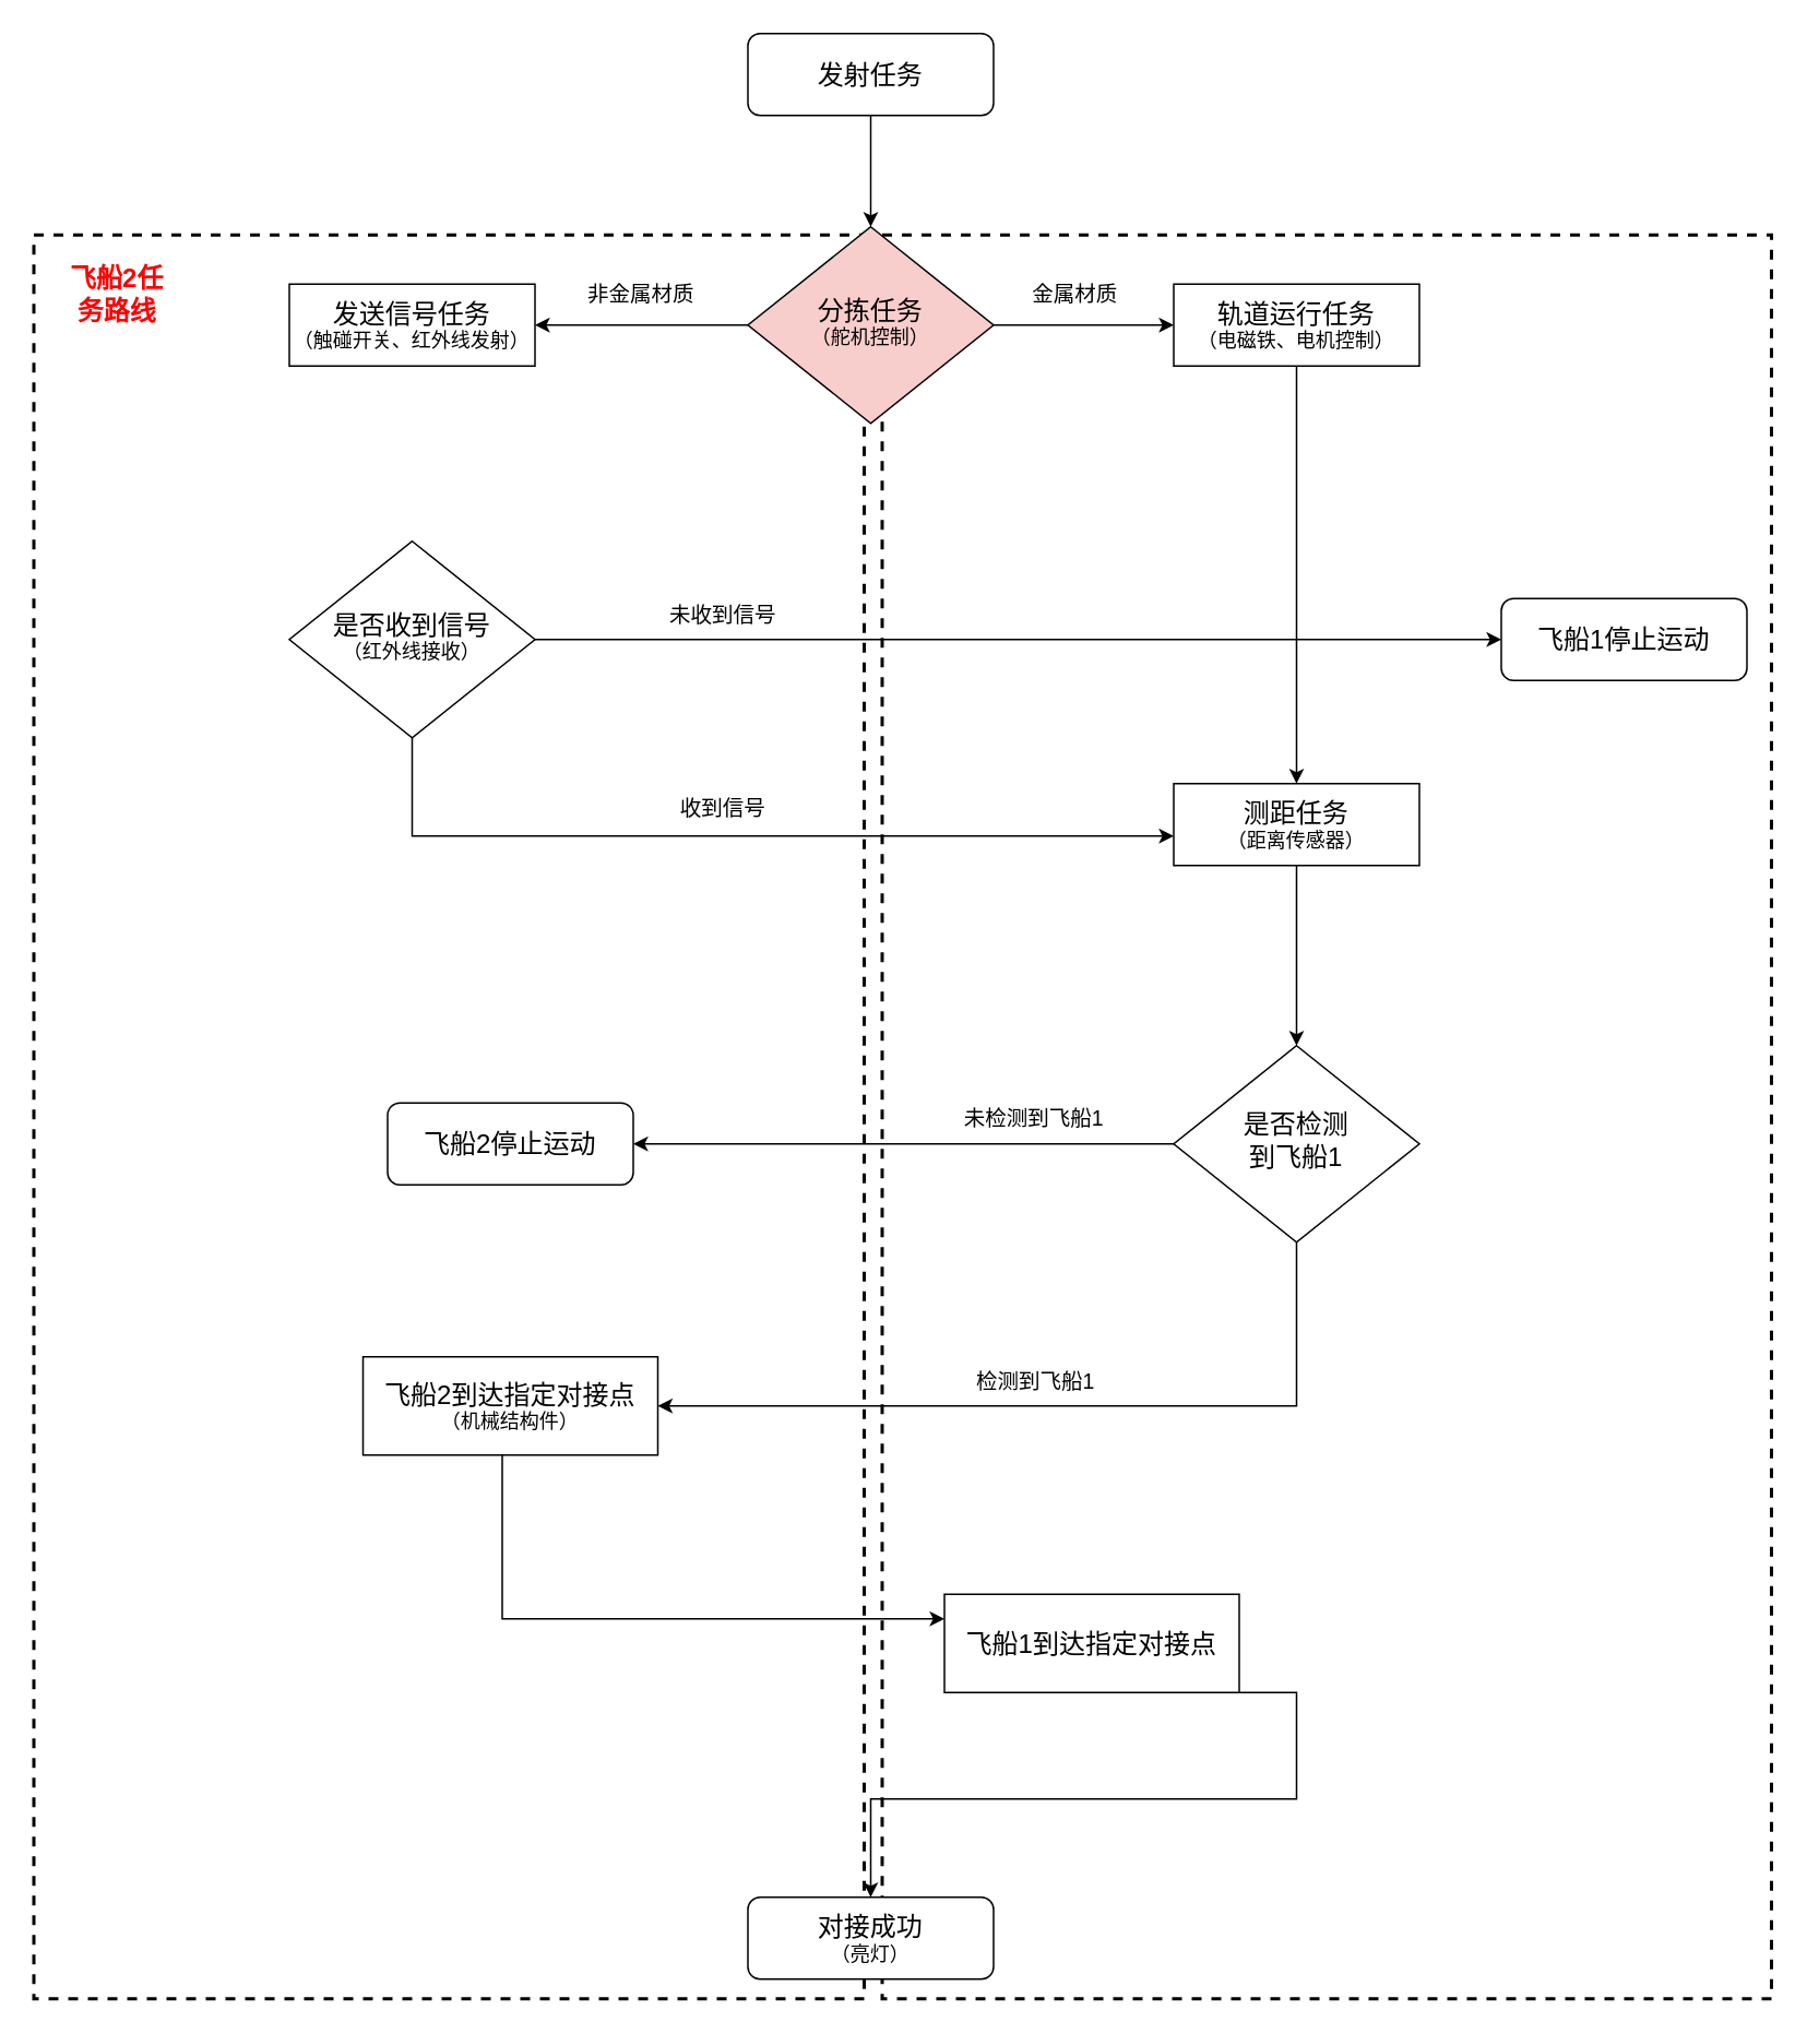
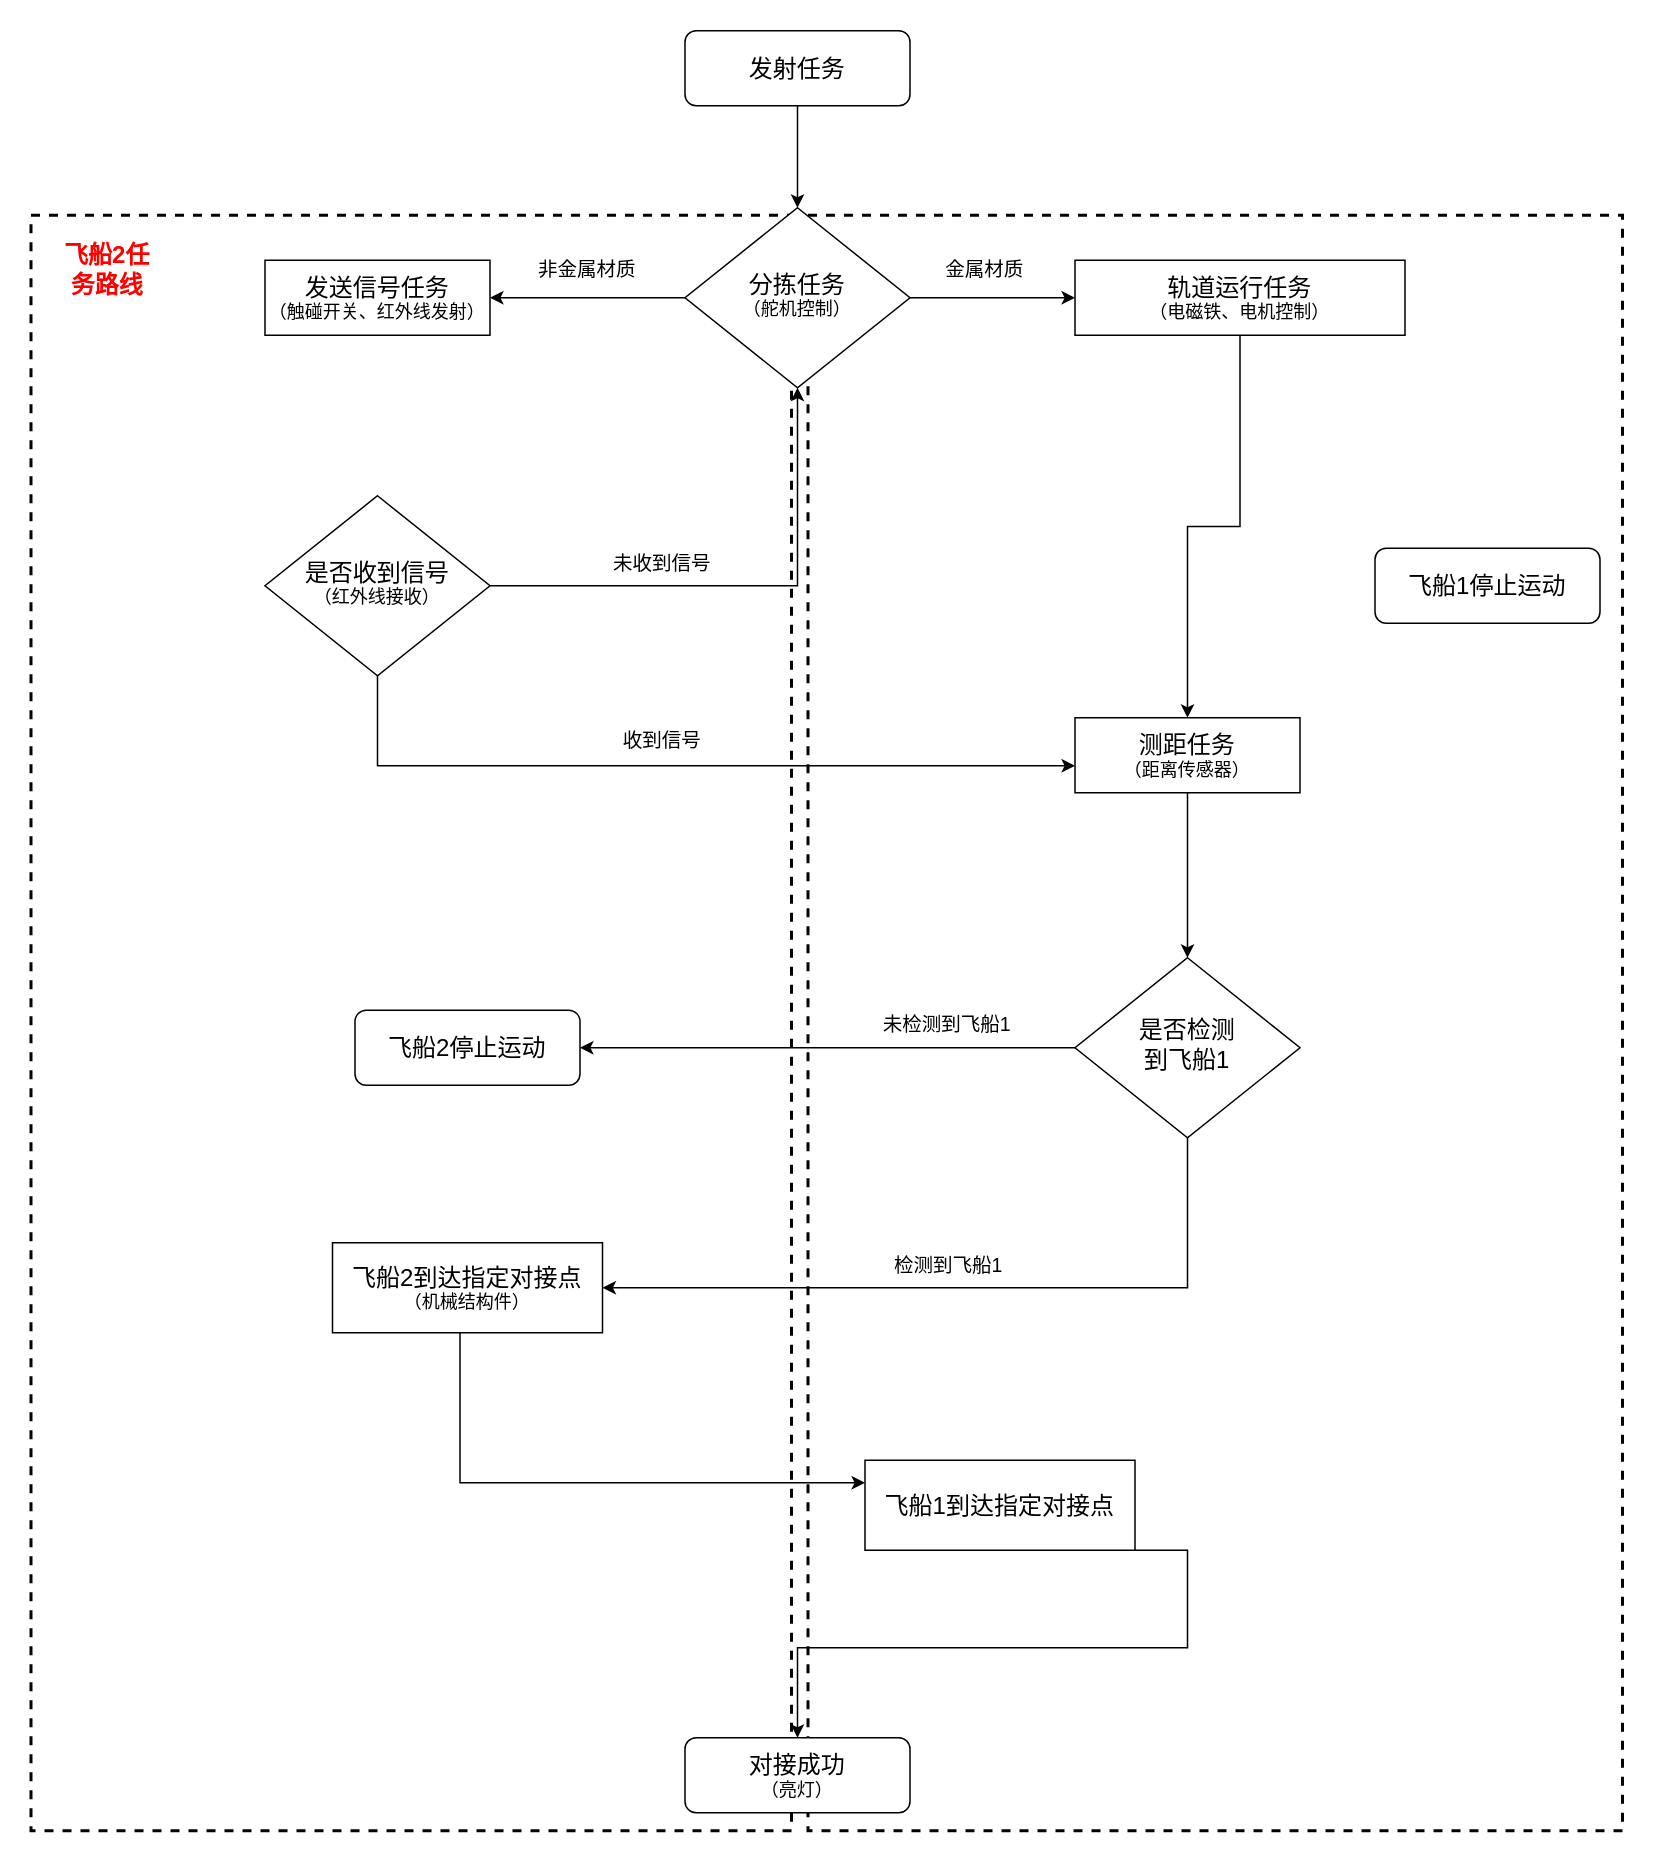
- <mxCell id="8" value="&lt;font style=&quot;font-size: 16px;&quot;&gt;分拣任务&lt;br&gt;&lt;/font&gt;（舵机控制）" style="rhombus;whiteSpace=wrap;html=1;shadow=0;fontFamily=Helvetica;fontSize=12;align=center;strokeWidth=1;spacing=6;spacingTop=-4;aspect=fixed;labelBackgroundColor=none;fillColor=#f8cecc;" parent="1" vertex="1"><mxGeometry x="456" y="138" width="150" height="120" as="geometry" /></mxCell>
+ <mxCell id="8" value="&lt;font style=&quot;font-size: 16px;&quot;&gt;分拣任务&lt;br&gt;&lt;/font&gt;（舵机控制）" style="rhombus;whiteSpace=wrap;html=1;shadow=0;fontFamily=Helvetica;fontSize=12;align=center;strokeWidth=1;spacing=6;spacingTop=-4;aspect=fixed;labelBackgroundColor=none;" parent="1" vertex="1"><mxGeometry x="456" y="138" width="150" height="120" as="geometry" /></mxCell>
- <mxCell id="10" value="&lt;font style=&quot;font-size: 16px;&quot;&gt;轨道运行任务&lt;br&gt;&lt;/font&gt;（电磁铁、电机控制）" style="rounded=0;whiteSpace=wrap;html=1;aspect=fixed;labelBackgroundColor=none;" parent="1" vertex="1"><mxGeometry x="716" y="173" width="150" height="50" as="geometry" /></mxCell>
+ <mxCell id="10" value="&lt;font style=&quot;font-size: 16px;&quot;&gt;轨道运行任务&lt;br&gt;&lt;/font&gt;（电磁铁、电机控制）" style="rounded=0;whiteSpace=wrap;html=1;aspect=fixed;labelBackgroundColor=none;" parent="1" vertex="1"><mxGeometry x="716" y="173" width="220" height="50" as="geometry" /></mxCell>
- <mxCell id="12" style="edgeStyle=orthogonalEdgeStyle;rounded=0;orthogonalLoop=1;jettySize=auto;html=1;entryX=0;entryY=0.5;entryDx=0;entryDy=0;fontSize=12;labelBackgroundColor=none;fontColor=default;" parent="1" source="14" target="15" edge="1"><mxGeometry relative="1" as="geometry" /></mxCell>
+ <mxCell id="12" style="edgeStyle=orthogonalEdgeStyle;rounded=0;orthogonalLoop=1;jettySize=auto;html=1;fontSize=12;labelBackgroundColor=none;fontColor=default;" parent="1" source="14" target="8" edge="1"><mxGeometry relative="1" as="geometry" /></mxCell>
